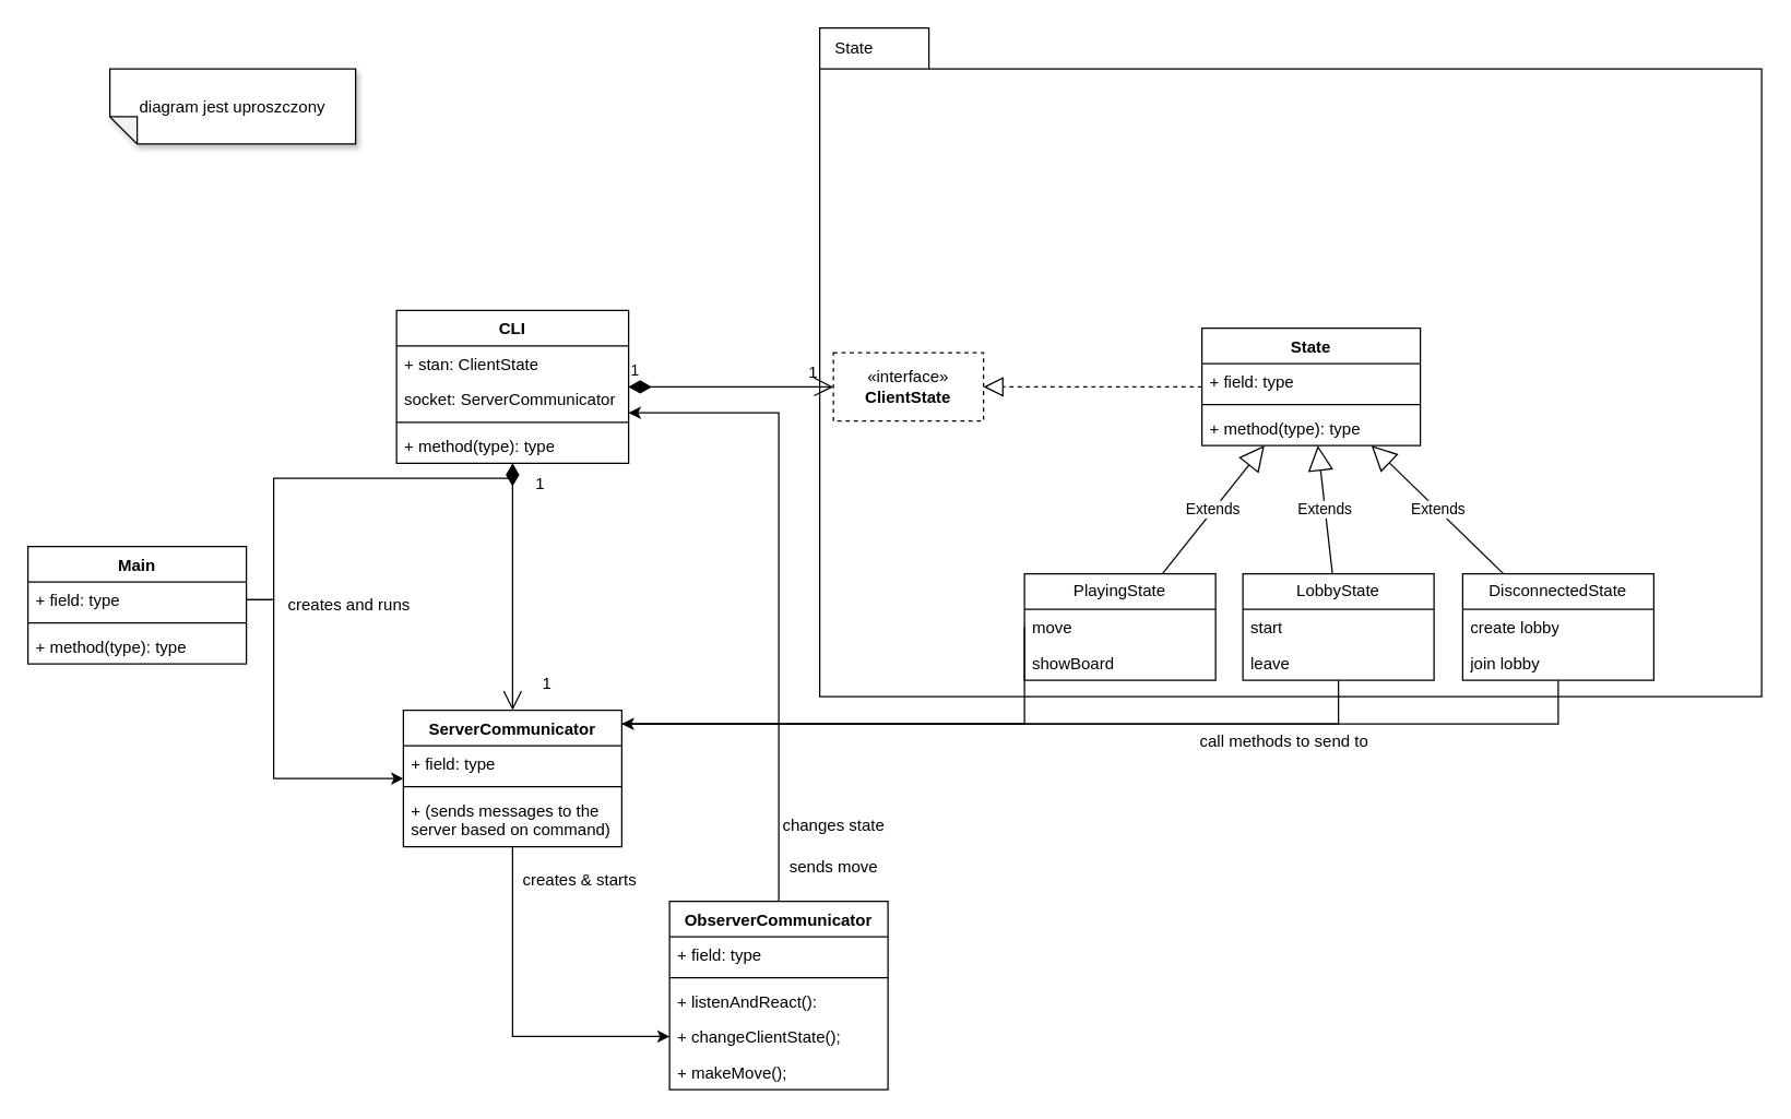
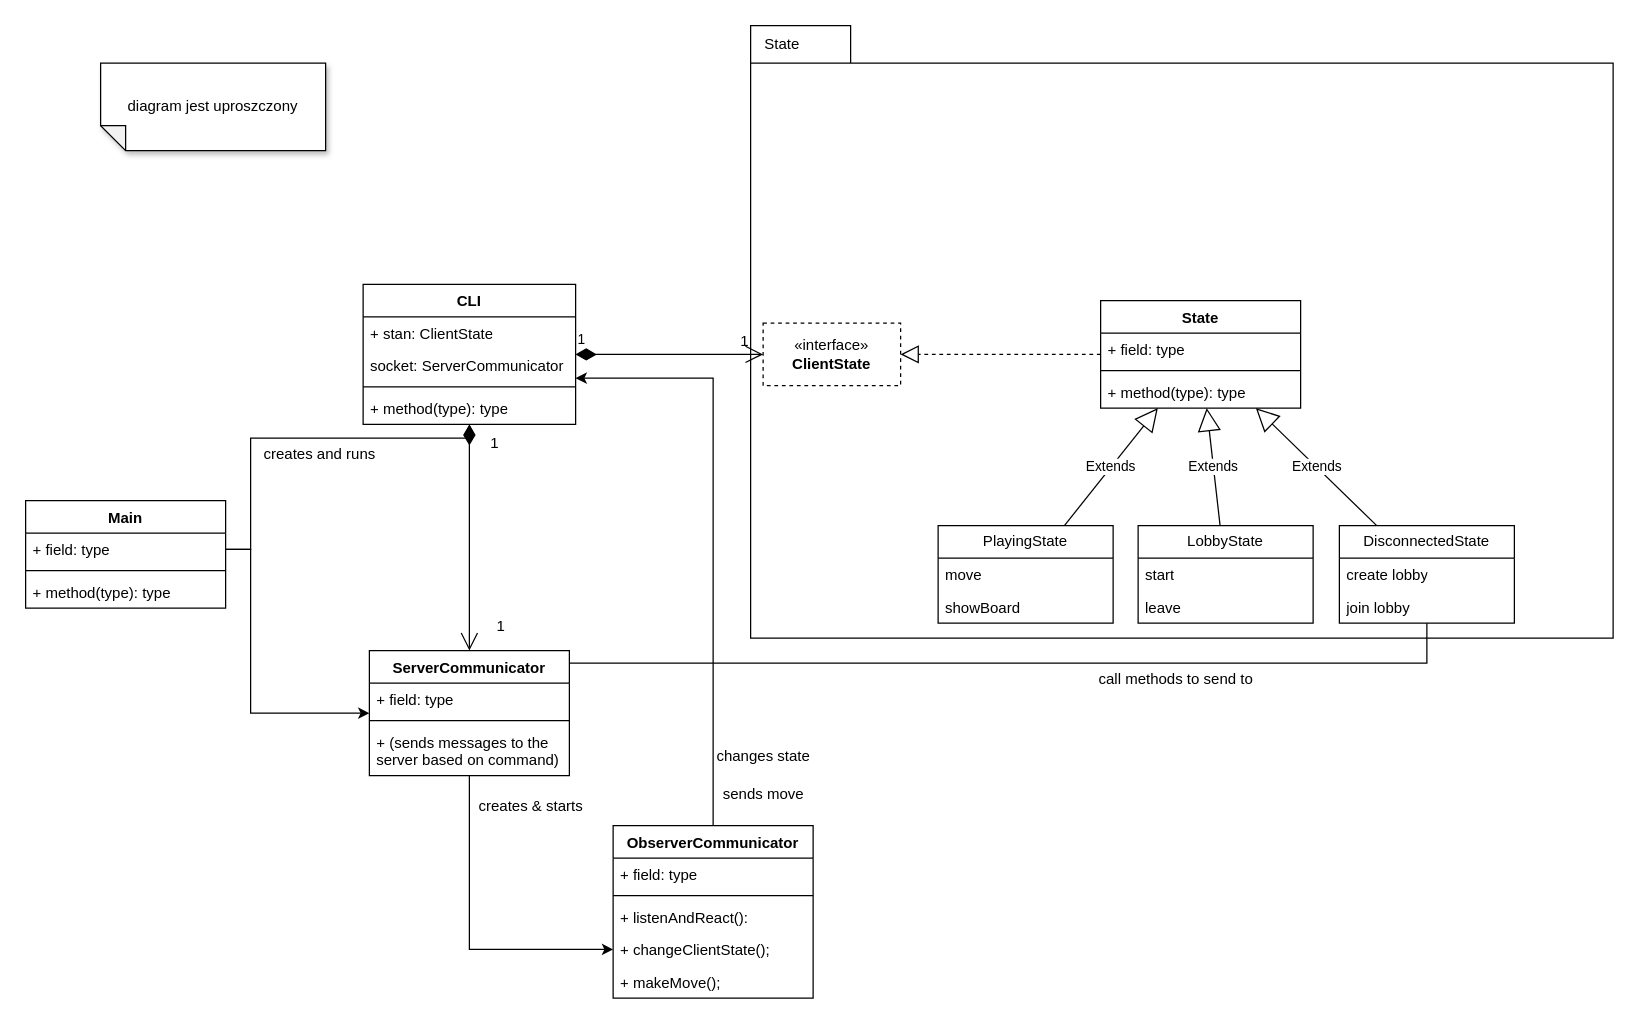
- <mxCell id="56" value="diagram jest uproszczony" style="shape=note;whiteSpace=wrap;html=1;backgroundOutline=1;darkOpacity=0.05;fillStyle=solid;direction=west;gradientDirection=north;shadow=1;size=20;pointerEvents=1;" vertex="1" parent="1"><mxGeometry x="80" y="50" width="180" height="55" as="geometry" /></mxCell>
+ <mxCell id="56" value="diagram jest uproszczony" style="shape=note;whiteSpace=wrap;html=1;backgroundOutline=1;darkOpacity=0.05;fillStyle=solid;direction=west;gradientDirection=north;shadow=1;size=20;pointerEvents=1;" vertex="1" parent="1"><mxGeometry x="80" y="50" width="180" height="70" as="geometry" /></mxCell>
- <mxCell id="55" value="creates and runs" style="text;html=1;align=center;verticalAlign=middle;resizable=0;points=[];autosize=1;strokeColor=none;fillColor=none;" vertex="1" parent="1"><mxGeometry x="200" y="428" width="110" height="30" as="geometry" /></mxCell>
+ <mxCell id="55" value="creates and runs" style="text;html=1;align=center;verticalAlign=middle;resizable=0;points=[];autosize=1;strokeColor=none;fillColor=none;" vertex="1" parent="1"><mxGeometry x="200" y="348" width="110" height="30" as="geometry" /></mxCell>
- <mxCell id="47" style="edgeStyle=orthogonalEdgeStyle;rounded=0;orthogonalLoop=1;jettySize=auto;html=1;exitX=0;exitY=0.5;exitDx=0;exitDy=0;" edge="1" parent="1" source="18" target="32"><mxGeometry relative="1" as="geometry"><mxPoint x="510" y="500" as="targetPoint" /><Array as="points"><mxPoint x="750" y="530" /></Array></mxGeometry></mxCell>
- <mxCell id="21" style="edgeStyle=orthogonalEdgeStyle;rounded=0;orthogonalLoop=1;jettySize=auto;html=1;exitX=0.5;exitY=1;exitDx=0;exitDy=0;entryX=0.75;entryY=0;entryDx=0;entryDy=0;" edge="1" parent="1" source="22" target="32"><mxGeometry relative="1" as="geometry"><Array as="points"><mxPoint x="980" y="530" /><mxPoint x="415" y="530" /></Array></mxGeometry></mxCell>
